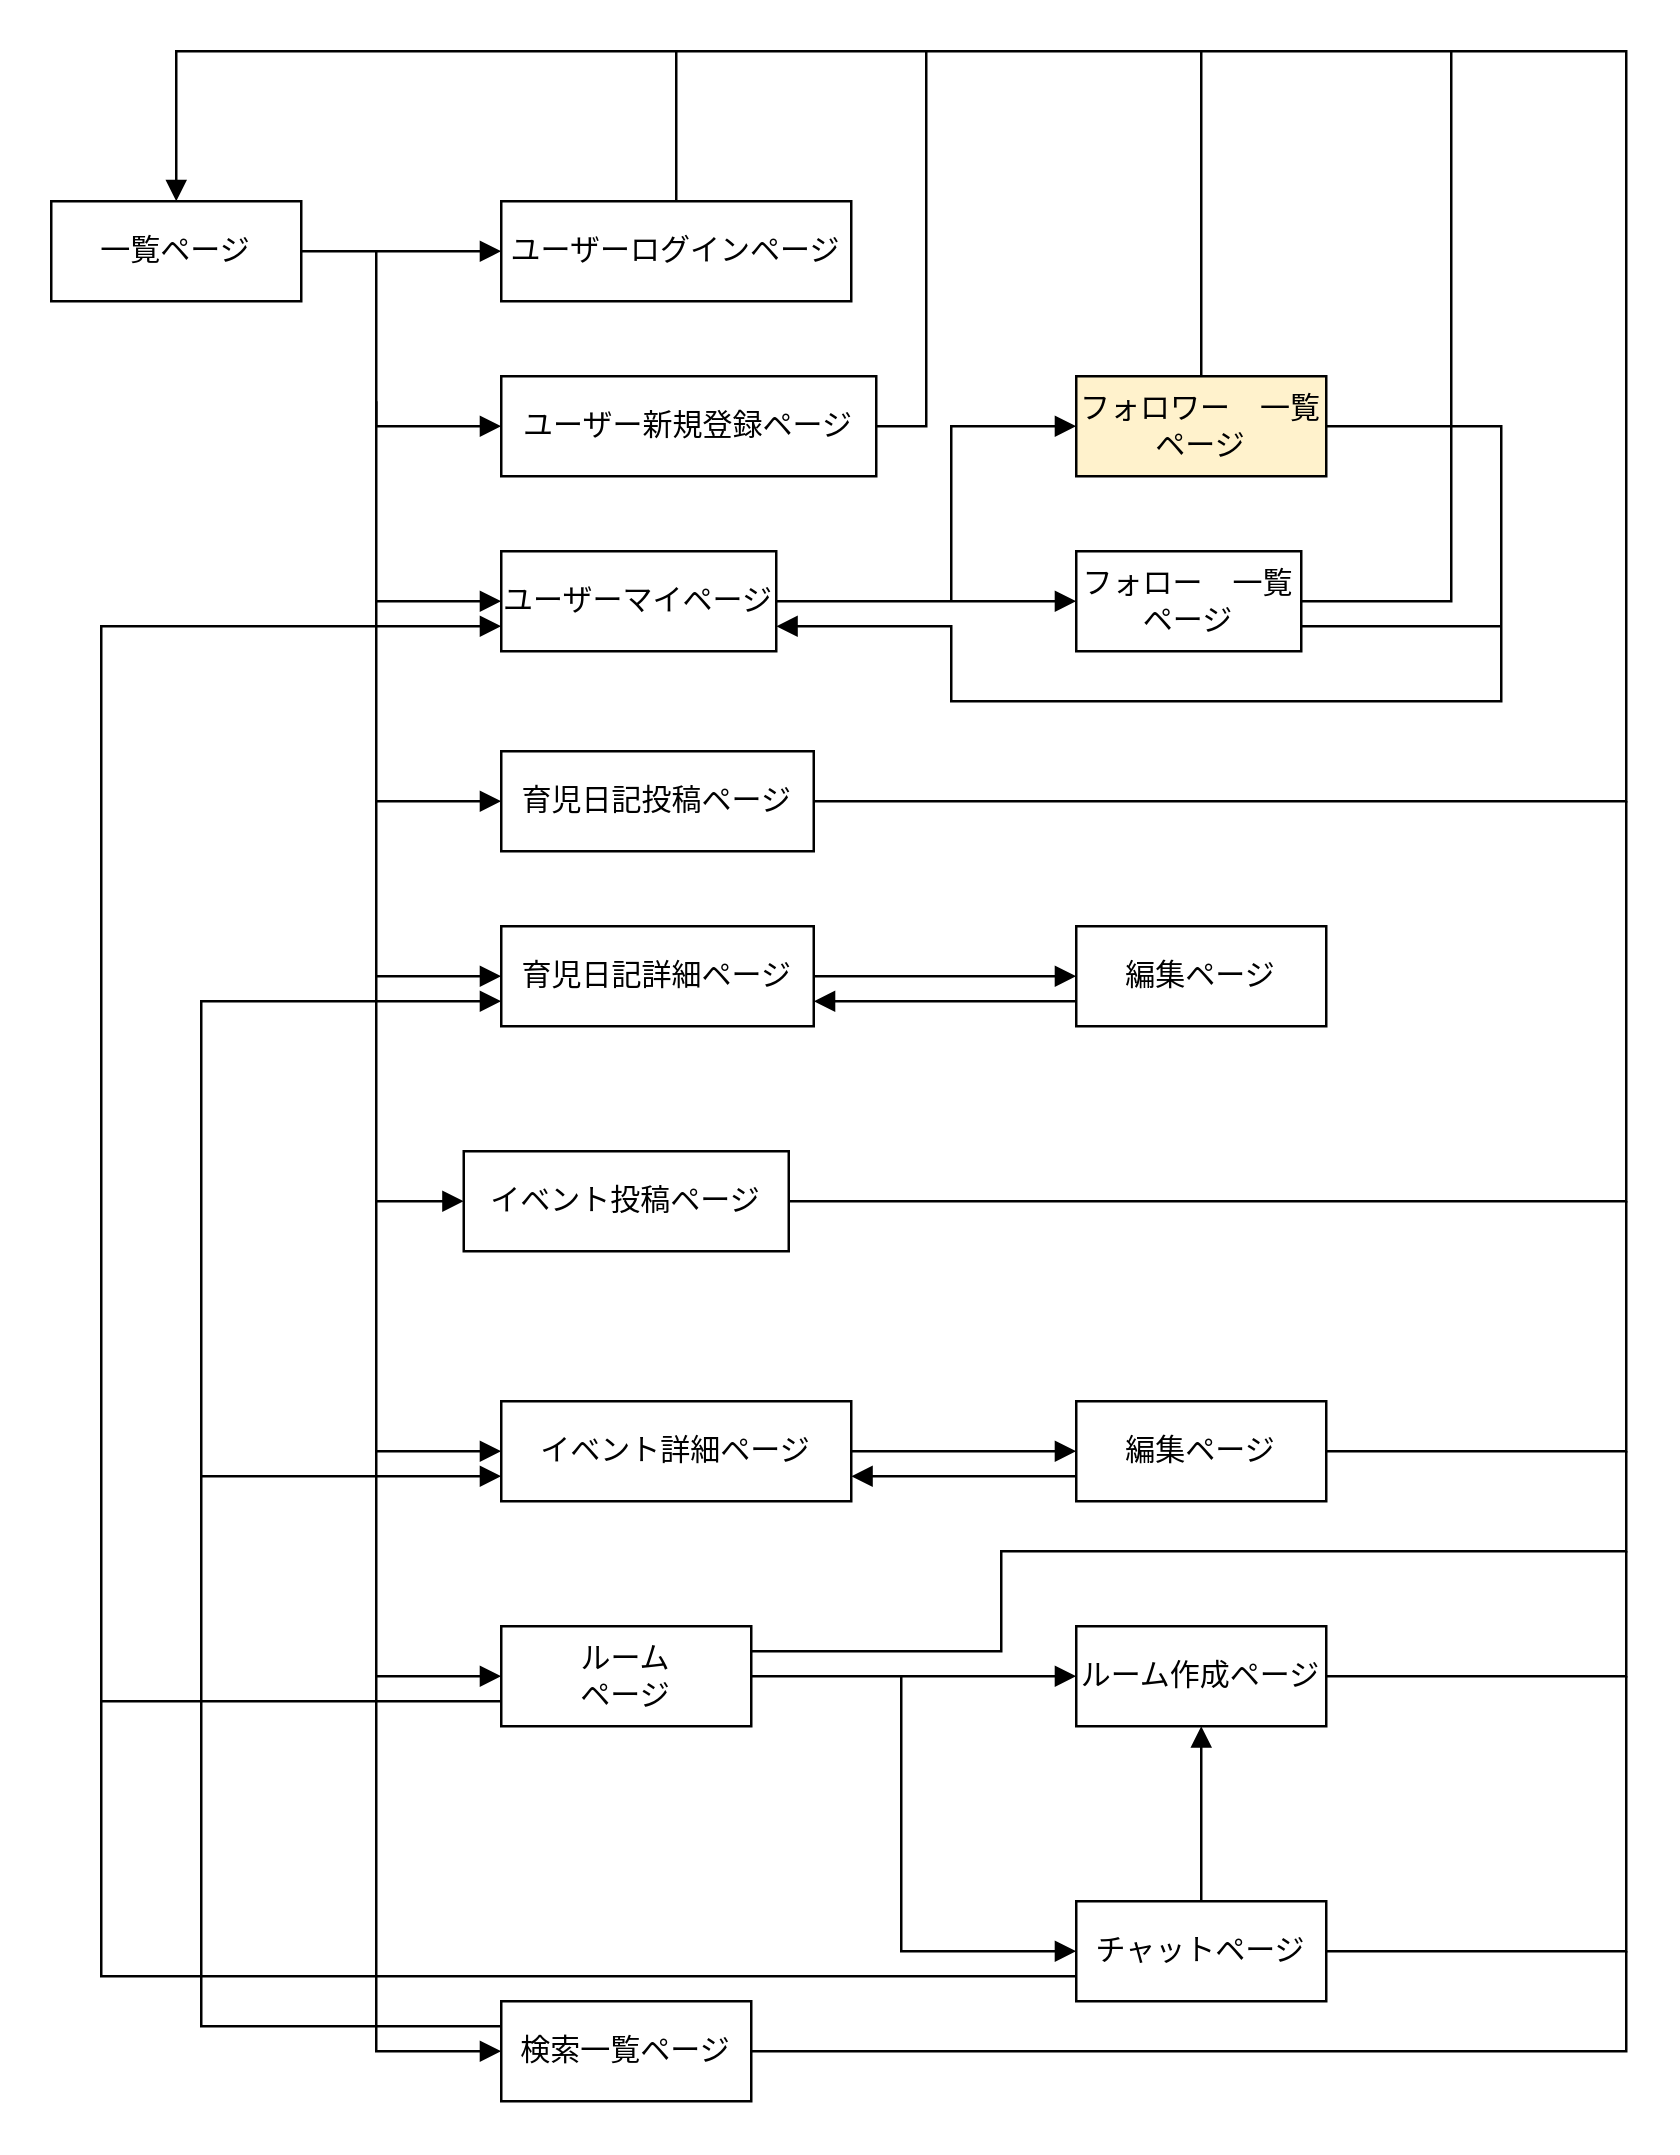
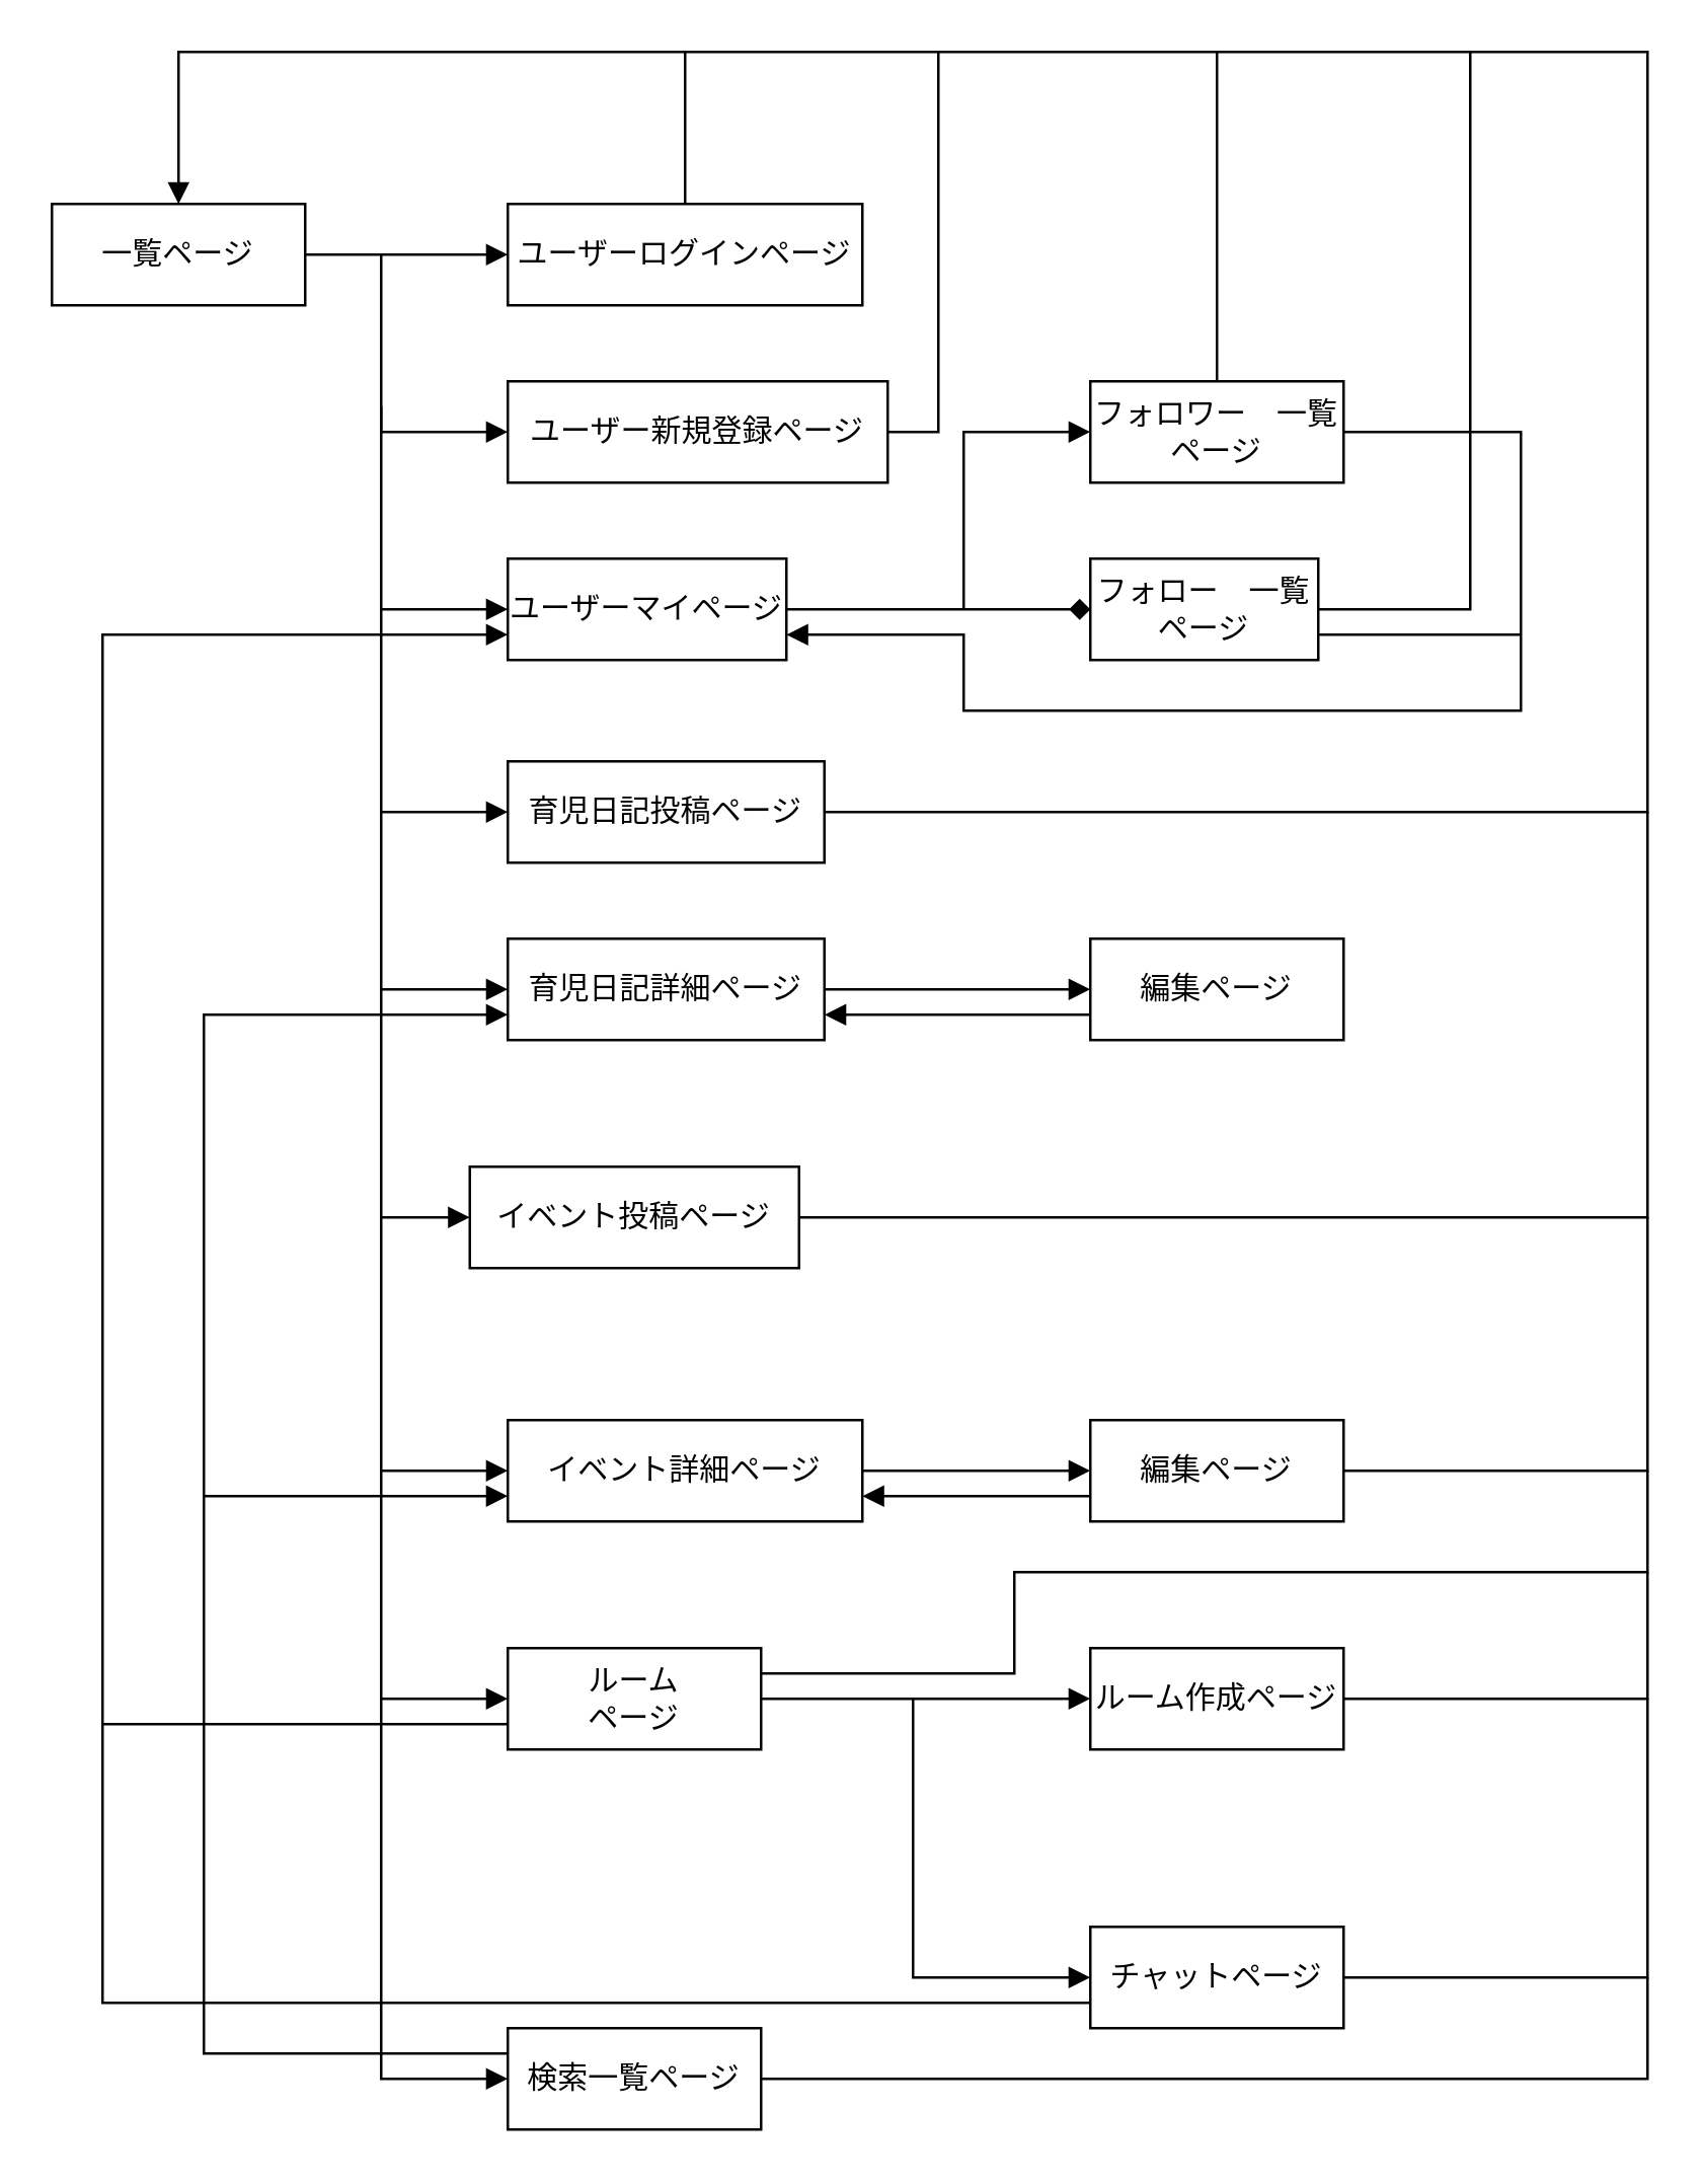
- <mxCell id="31" value="フォロワー　一覧ページ" style="whiteSpace=wrap;html=1;align=center;fillColor=#fff2cc;" parent="1" vertex="1"><mxGeometry x="430" y="150" width="100" height="40" as="geometry" /></mxCell>
+ <mxCell id="31" value="フォロワー　一覧ページ" style="whiteSpace=wrap;html=1;align=center;" parent="1" vertex="1"><mxGeometry x="430" y="150" width="100" height="40" as="geometry" /></mxCell>
- <mxCell id="7" style="edgeStyle=none;html=1;exitX=1;exitY=0.5;exitDx=0;exitDy=0;entryX=0;entryY=0.5;entryDx=0;entryDy=0;endArrow=block;endFill=1;" parent="1" source="11" target="27" edge="1"><mxGeometry relative="1" as="geometry"><mxPoint x="440" y="170" as="targetPoint" /><Array as="points"><mxPoint x="390" y="240" /></Array></mxGeometry></mxCell>
+ <mxCell id="7" style="edgeStyle=none;html=1;exitX=1;exitY=0.5;exitDx=0;exitDy=0;entryX=0;entryY=0.5;entryDx=0;entryDy=0;endArrow=diamond;endFill=1;" parent="1" source="11" target="27" edge="1"><mxGeometry relative="1" as="geometry"><mxPoint x="440" y="170" as="targetPoint" /><Array as="points"><mxPoint x="390" y="240" /></Array></mxGeometry></mxCell>
- <mxCell id="46" style="edgeStyle=none;rounded=0;html=1;exitX=0.5;exitY=0;exitDx=0;exitDy=0;startArrow=none;startFill=0;endArrow=block;endFill=1;entryX=0.5;entryY=1;entryDx=0;entryDy=0;" edge="1" parent="1" source="48" target="43"><mxGeometry relative="1" as="geometry"><mxPoint x="480" y="700" as="targetPoint" /></mxGeometry></mxCell>
